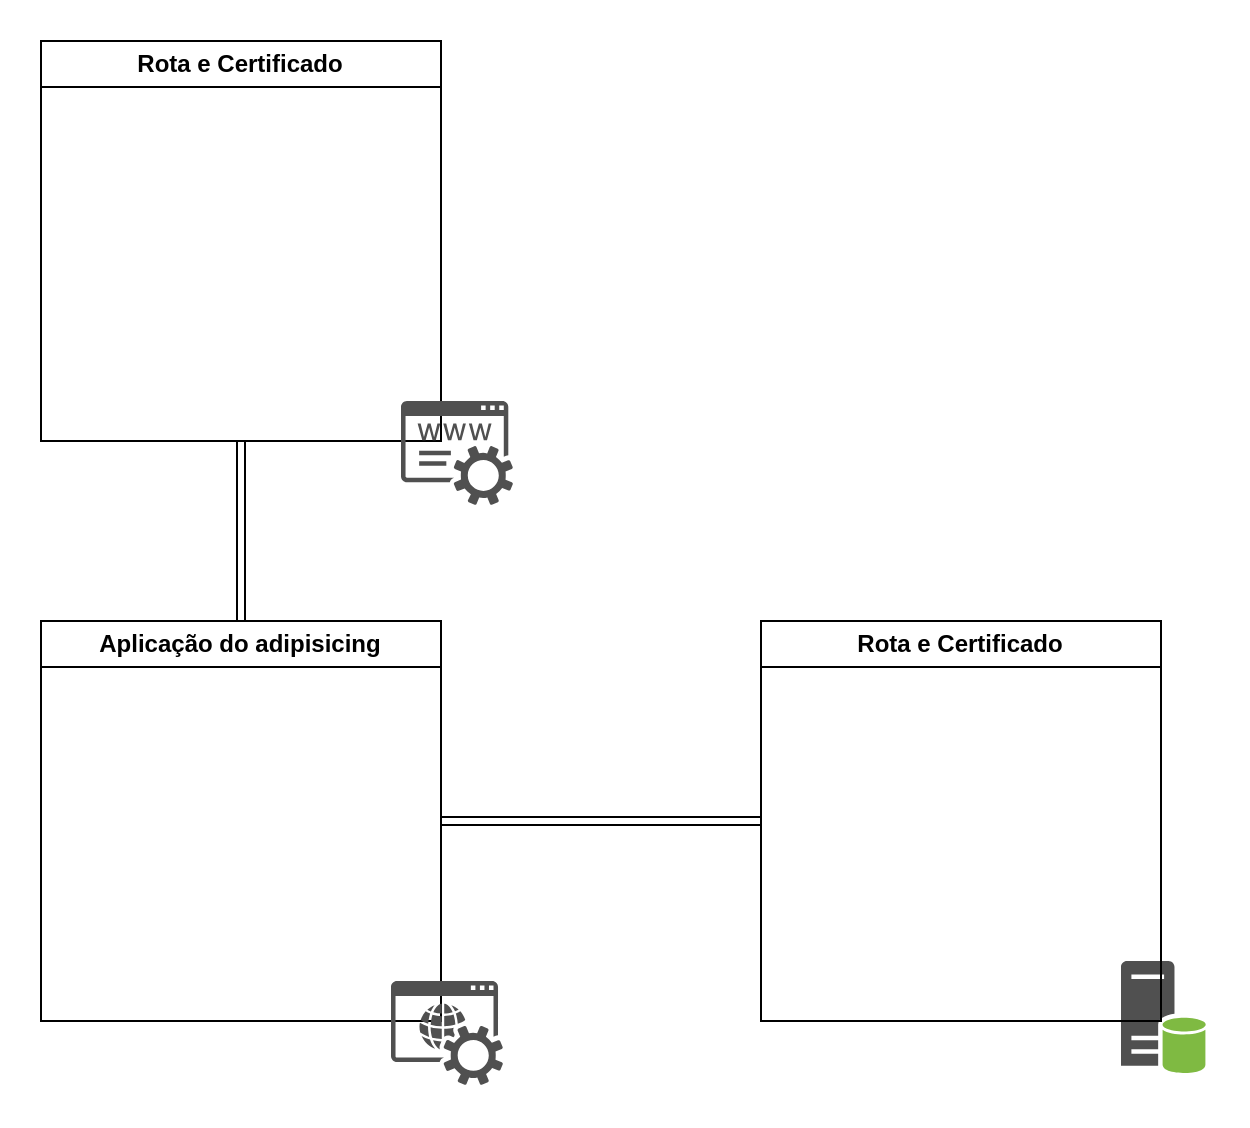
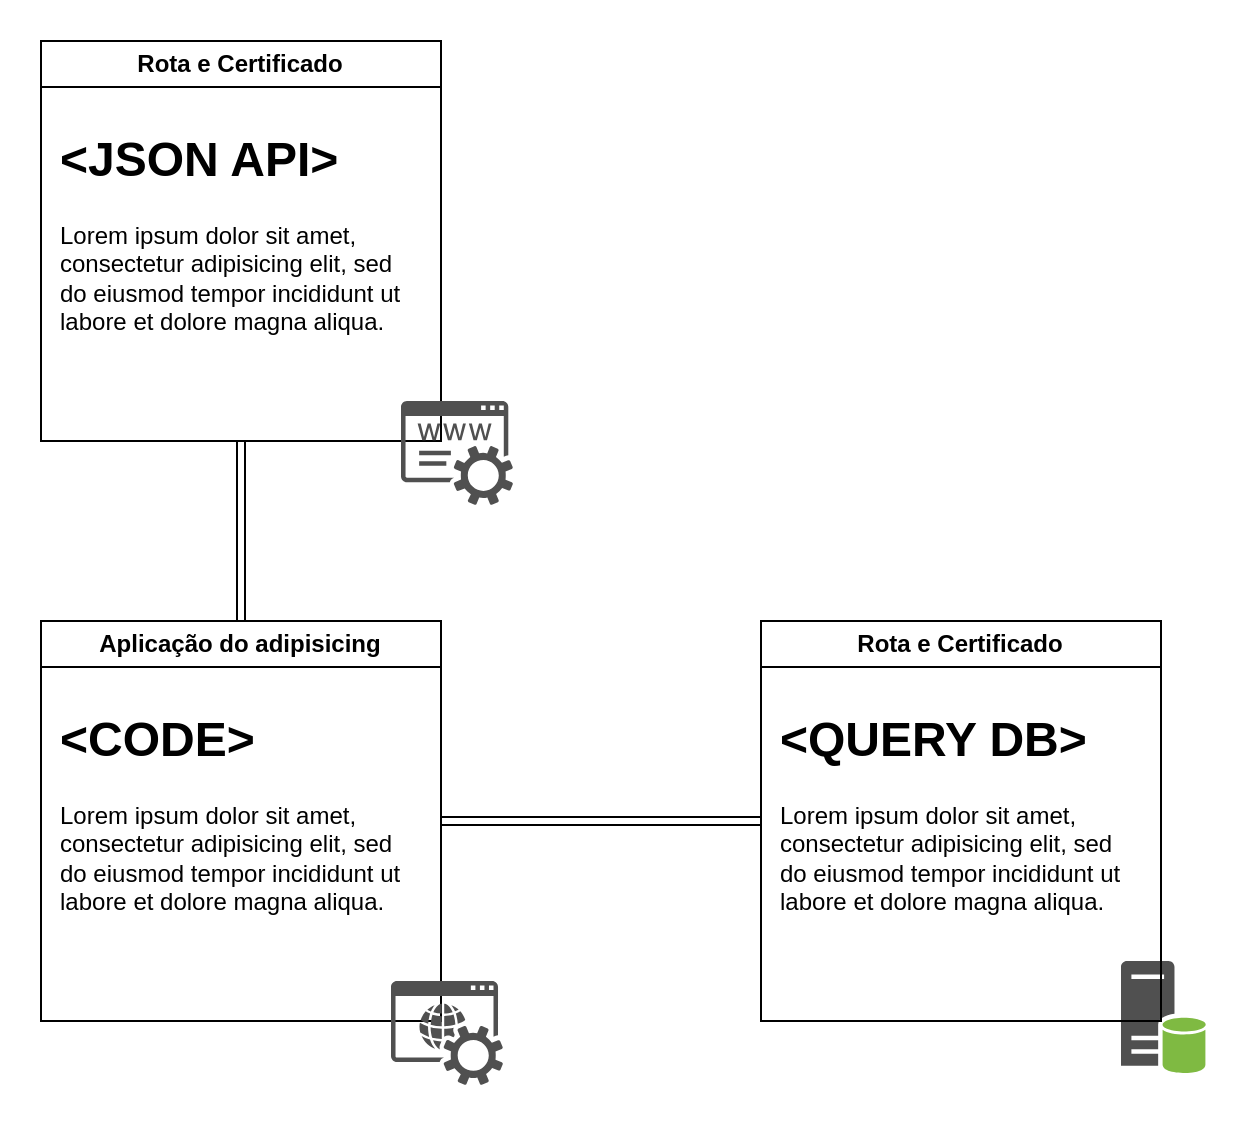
+ <mxCell id="4" value="&lt;h1&gt;&amp;lt;JSON API&amp;gt;&lt;/h1&gt;&lt;p&gt;Lorem ipsum dolor sit amet, consectetur adipisicing elit, sed do eiusmod tempor incididunt ut labore et dolore magna aliqua.&lt;/p&gt;" style="text;html=1;strokeColor=none;fillColor=none;spacing=5;spacingTop=-20;whiteSpace=wrap;overflow=hidden;rounded=0;" vertex="1" parent="3"><mxGeometry x="5" y="40" width="190" height="120" as="geometry" /></mxCell>
+ <mxCell id="7" value="&lt;h1&gt;&amp;lt;CODE&amp;gt;&lt;/h1&gt;&lt;p&gt;Lorem ipsum dolor sit amet, consectetur adipisicing elit, sed do eiusmod tempor incididunt ut labore et dolore magna aliqua.&lt;/p&gt;" style="text;html=1;strokeColor=none;fillColor=none;spacing=5;spacingTop=-20;whiteSpace=wrap;overflow=hidden;rounded=0;" vertex="1" parent="6"><mxGeometry x="5" y="40" width="190" height="120" as="geometry" /></mxCell>
+ <mxCell id="12" value="&lt;h1&gt;&amp;lt;QUERY DB&amp;gt;&lt;/h1&gt;&lt;p&gt;Lorem ipsum dolor sit amet, consectetur adipisicing elit, sed do eiusmod tempor incididunt ut labore et dolore magna aliqua.&lt;/p&gt;" style="text;html=1;strokeColor=none;fillColor=none;spacing=5;spacingTop=-20;whiteSpace=wrap;overflow=hidden;rounded=0;" vertex="1" parent="11"><mxGeometry x="5" y="40" width="190" height="120" as="geometry" /></mxCell>
